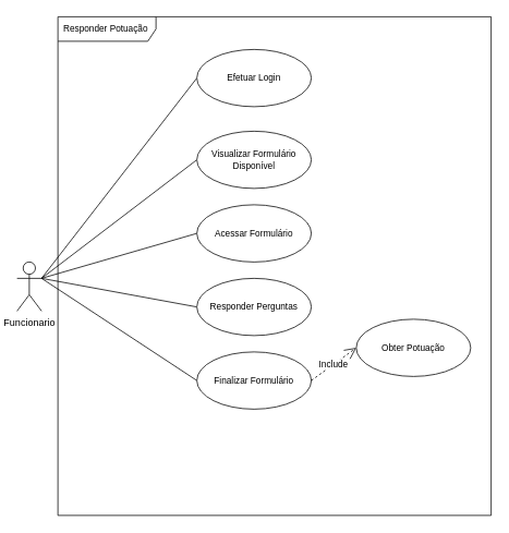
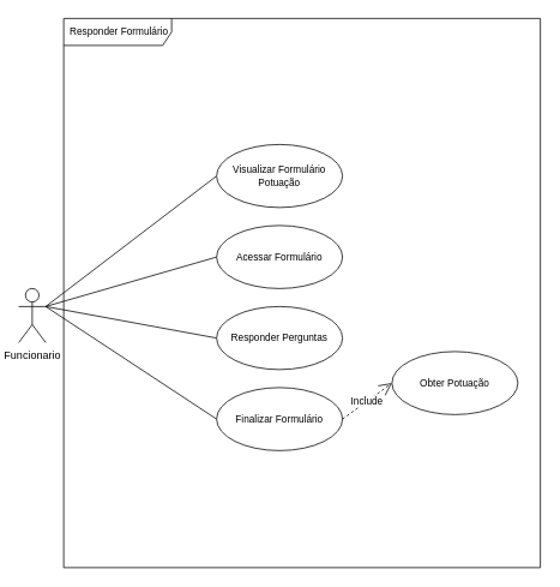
- <mxCell id="8" value="Responder Potuação" style="shape=umlFrame;whiteSpace=wrap;html=1;width=120;height=30;boundedLbl=1;verticalAlign=middle;align=left;spacingLeft=5;fontFamily=Helvetica;fontSize=11;fontColor=default;" parent="1" vertex="1"><mxGeometry x="70" y="20" width="530" height="610" as="geometry" /></mxCell>
+ <mxCell id="8" value="Responder Formulário" style="shape=umlFrame;whiteSpace=wrap;html=1;width=120;height=30;boundedLbl=1;verticalAlign=middle;align=left;spacingLeft=5;fontFamily=Helvetica;fontSize=11;fontColor=default;" parent="1" vertex="1"><mxGeometry x="70" y="20" width="530" height="610" as="geometry" /></mxCell>
- <mxCell id="9" value="Efetuar Login" style="ellipse;whiteSpace=wrap;html=1;fontFamily=Helvetica;fontSize=11;fontColor=default;" parent="1" vertex="1"><mxGeometry x="240" y="60" width="140" height="70" as="geometry" /></mxCell>
- <mxCell id="10" value="Visualizar Formulário Disponível" style="ellipse;whiteSpace=wrap;html=1;fontFamily=Helvetica;fontSize=11;fontColor=default;" parent="1" vertex="1"><mxGeometry x="240" y="160" width="140" height="70" as="geometry" /></mxCell>
+ <mxCell id="10" value="Visualizar Formulário Potuação" style="ellipse;whiteSpace=wrap;html=1;fontFamily=Helvetica;fontSize=11;fontColor=default;" parent="1" vertex="1"><mxGeometry x="240" y="160" width="140" height="70" as="geometry" /></mxCell>
- <mxCell id="7" value="" style="endArrow=none;html=1;rounded=0;entryX=1;entryY=0.333;entryDx=0;entryDy=0;entryPerimeter=0;exitX=0;exitY=0.5;exitDx=0;exitDy=0;" parent="1" source="9" target="6" edge="1"><mxGeometry width="50" height="50" relative="1" as="geometry"><mxPoint x="40" y="240" as="sourcePoint" /><mxPoint x="130" y="294" as="targetPoint" /></mxGeometry></mxCell>
